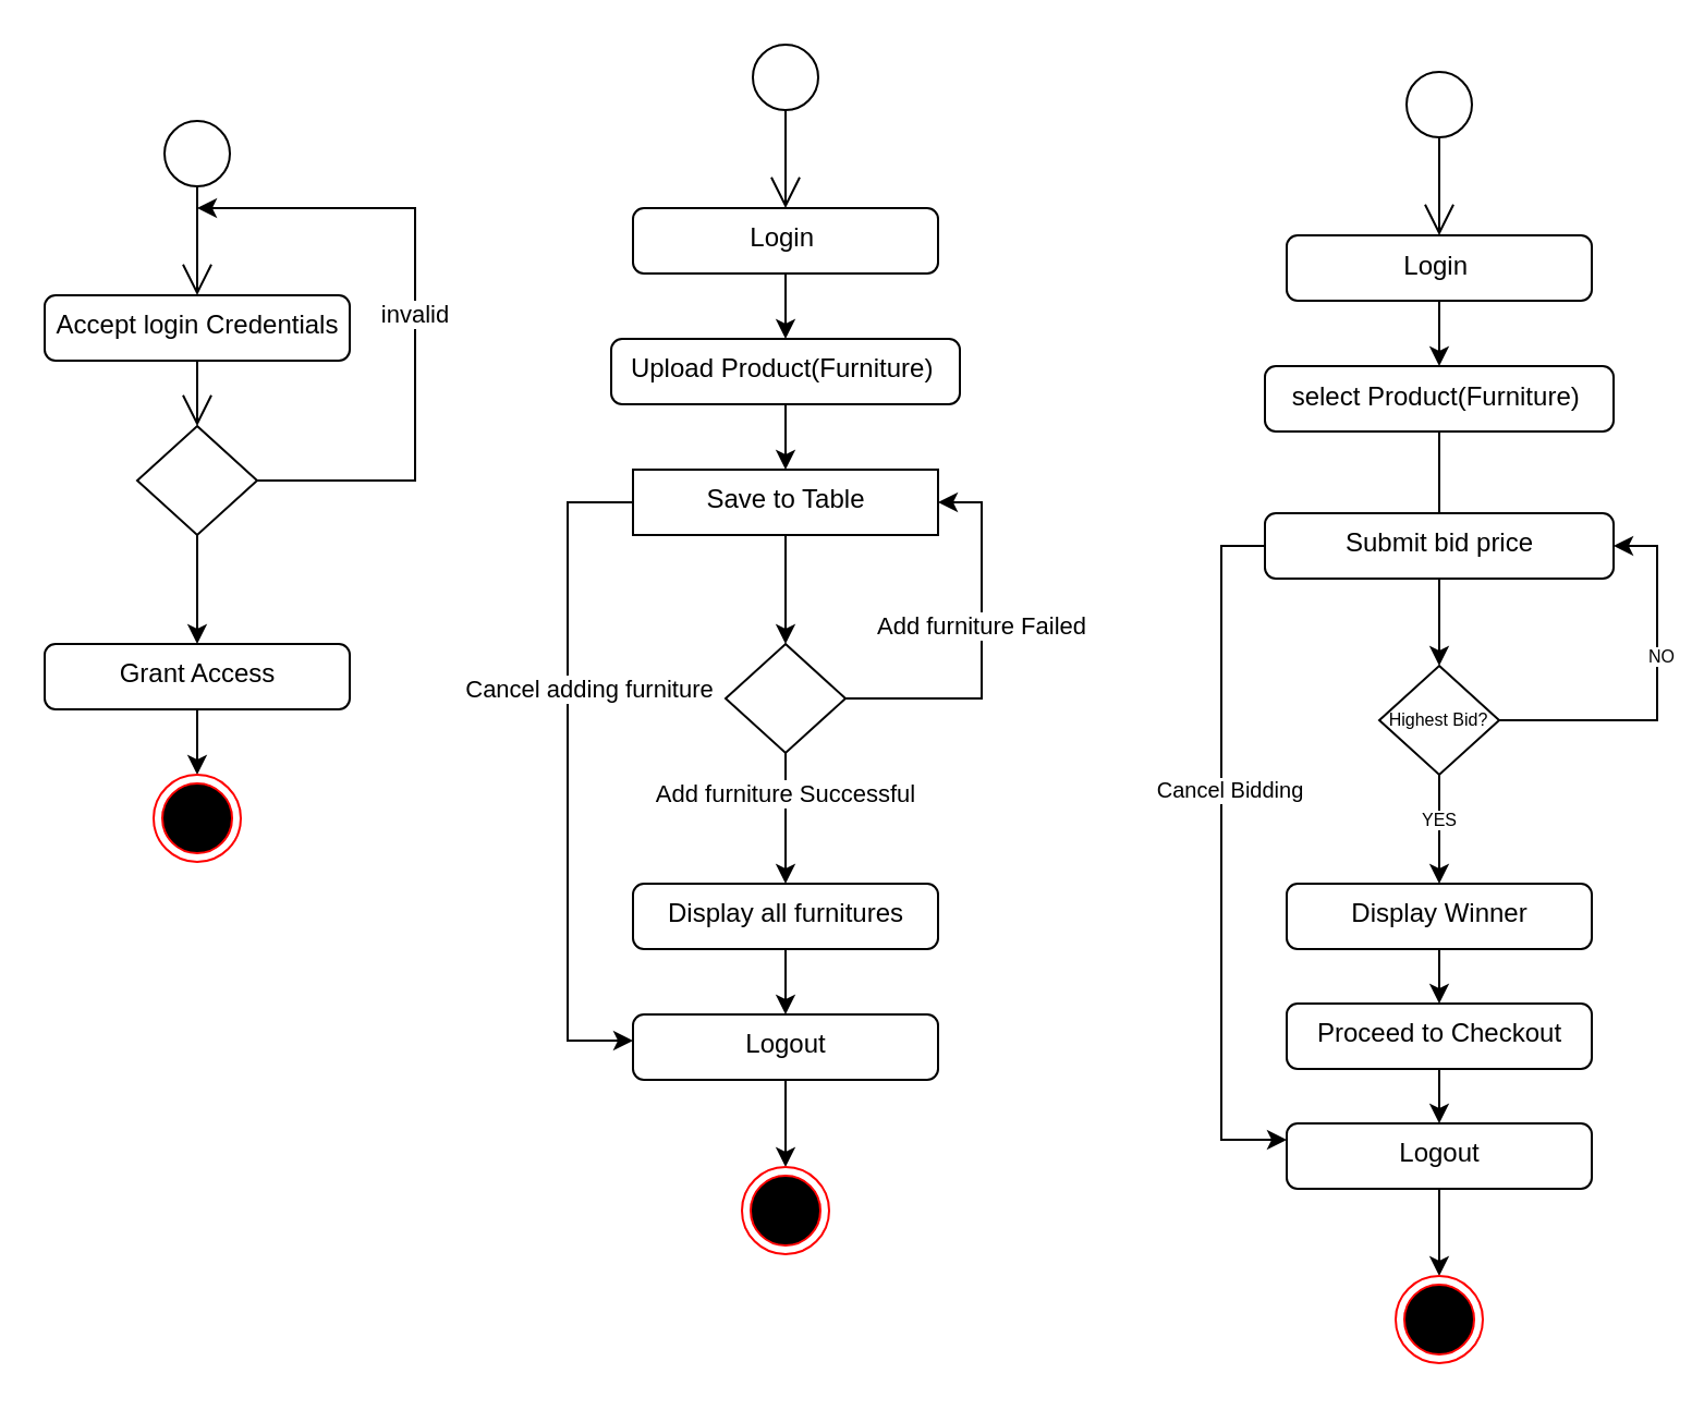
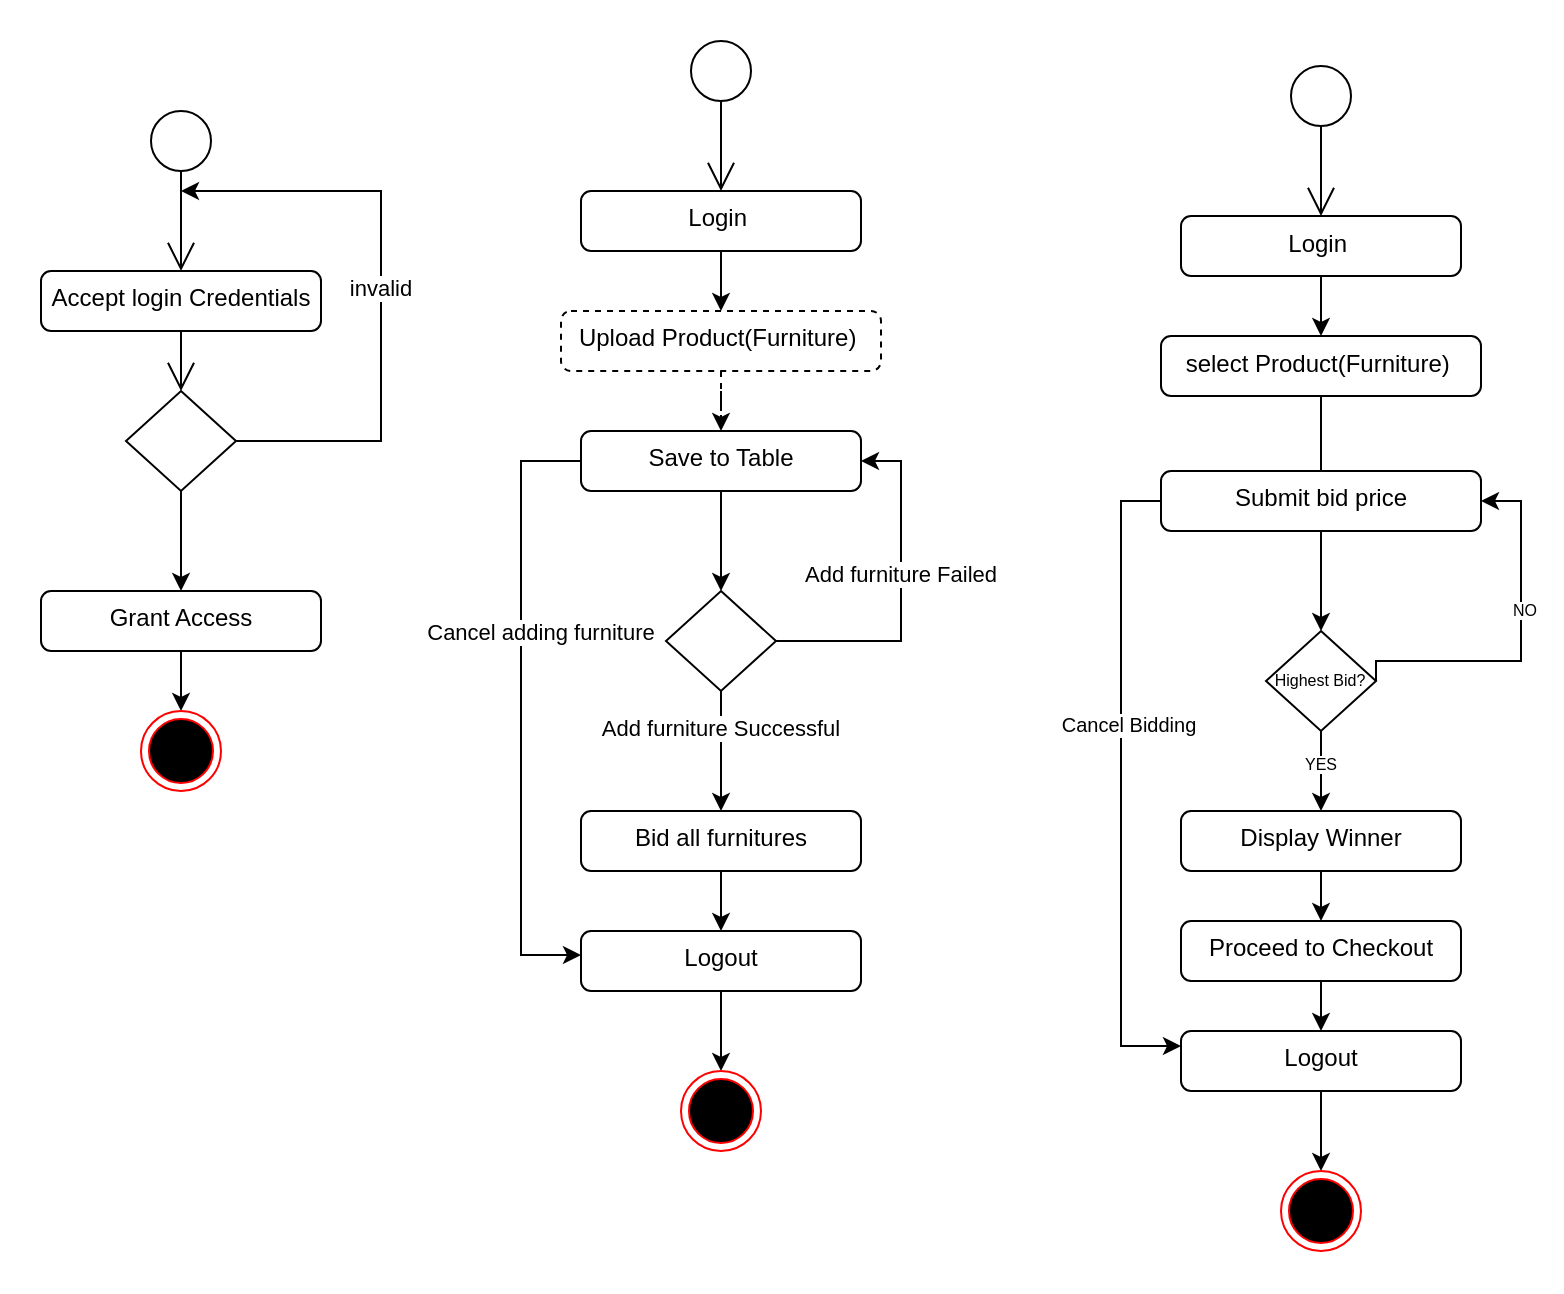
- <mxCell id="26" value="Upload Product(Furniture)&amp;nbsp;" style="html=1;align=center;verticalAlign=top;rounded=1;absoluteArcSize=1;arcSize=10;dashed=0;" parent="1" vertex="1"><mxGeometry x="280" y="155" width="160" height="30" as="geometry" /></mxCell>
+ <mxCell id="26" value="Upload Product(Furniture)&amp;nbsp;" style="html=1;align=center;verticalAlign=top;rounded=1;absoluteArcSize=1;arcSize=10;dashed=1;" parent="1" vertex="1"><mxGeometry x="280" y="155" width="160" height="30" as="geometry" /></mxCell>
- <mxCell id="12" style="edgeStyle=orthogonalEdgeStyle;rounded=0;orthogonalLoop=1;jettySize=auto;html=1;exitX=0.5;exitY=1;exitDx=0;exitDy=0;" parent="1" source="26" target="23" edge="1"><mxGeometry relative="1" as="geometry"><mxPoint x="360" y="175.01" as="sourcePoint" /></mxGeometry></mxCell>
+ <mxCell id="12" style="edgeStyle=orthogonalEdgeStyle;rounded=0;orthogonalLoop=1;jettySize=auto;html=1;exitX=0.5;exitY=1;exitDx=0;exitDy=0;dashed=1;" parent="1" source="26" target="23" edge="1"><mxGeometry relative="1" as="geometry"><mxPoint x="360" y="175.01" as="sourcePoint" /></mxGeometry></mxCell>
- <mxCell id="23" value="Save to Table" style="html=1;align=center;verticalAlign=top;absoluteArcSize=1;arcSize=10;dashed=0;rounded=0;" parent="1" vertex="1"><mxGeometry x="290" y="215" width="140" height="30" as="geometry" /></mxCell>
+ <mxCell id="23" value="Save to Table" style="html=1;align=center;verticalAlign=top;rounded=1;absoluteArcSize=1;arcSize=10;dashed=0;" parent="1" vertex="1"><mxGeometry x="290" y="215" width="140" height="30" as="geometry" /></mxCell>
- <mxCell id="36" value="Highest Bid?" style="rhombus;fontSize=8;" parent="1" vertex="1"><mxGeometry x="632.5" y="305" width="55" height="50" as="geometry" /></mxCell>
+ <mxCell id="36" value="Highest Bid?" style="rhombus;fontSize=8;" parent="1" vertex="1"><mxGeometry x="632.5" y="315" width="55" height="50" as="geometry" /></mxCell>
- <mxCell id="20" value="Display all furnitures" style="html=1;align=center;verticalAlign=top;rounded=1;absoluteArcSize=1;arcSize=10;dashed=0;" parent="1" vertex="1"><mxGeometry x="290" y="405" width="140" height="30" as="geometry" /></mxCell>
+ <mxCell id="20" value="Bid all furnitures" style="html=1;align=center;verticalAlign=top;rounded=1;absoluteArcSize=1;arcSize=10;dashed=0;" parent="1" vertex="1"><mxGeometry x="290" y="405" width="140" height="30" as="geometry" /></mxCell>
